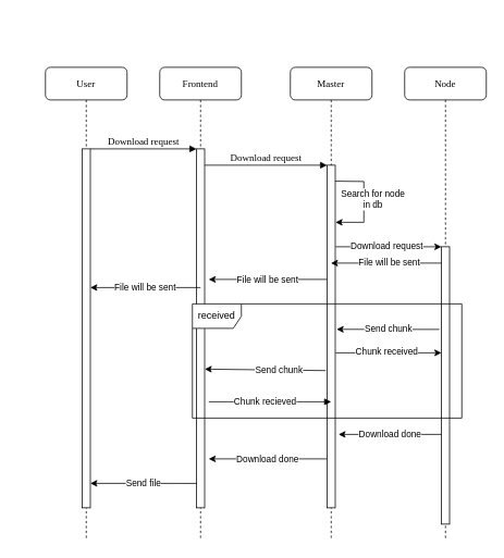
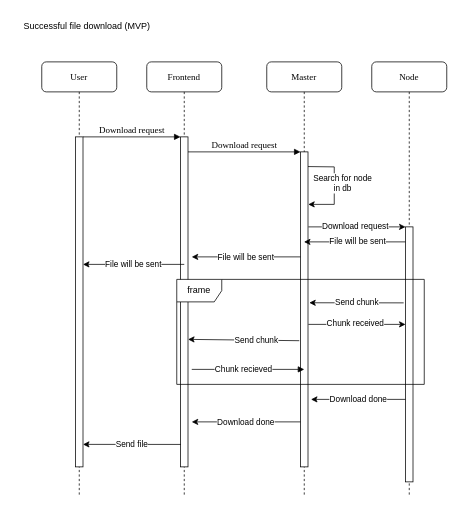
+ <mxCell id="31" value="Successful file download (MVP)" style="text;html=1;align=center;verticalAlign=middle;resizable=0;points=[];autosize=1;strokeColor=none;fillColor=none;" vertex="1" parent="1"><mxGeometry x="20" y="20" width="190" height="30" as="geometry" /></mxCell>
- <mxCell id="11" value="received" style="shape=umlFrame;whiteSpace=wrap;html=1;pointerEvents=0;" vertex="1" parent="9"><mxGeometry x="-260" y="290" width="330" height="140" as="geometry" /></mxCell>
+ <mxCell id="11" value="frame" style="shape=umlFrame;whiteSpace=wrap;html=1;pointerEvents=0;" vertex="1" parent="9"><mxGeometry x="-260" y="290" width="330" height="140" as="geometry" /></mxCell>
